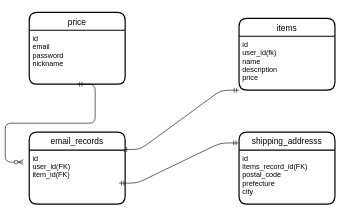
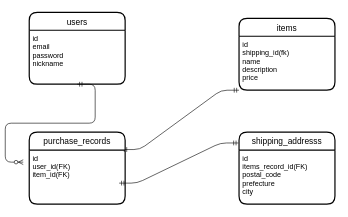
- <mxCell id="5" value="price" style="swimlane;childLayout=stackLayout;horizontal=1;startSize=30;horizontalStack=0;rounded=1;fontSize=14;fontStyle=0;strokeWidth=2;resizeParent=0;resizeLast=1;shadow=0;dashed=0;align=center;" vertex="1" parent="1"><mxGeometry x="30" y="20" width="160" height="120" as="geometry" /></mxCell>
+ <mxCell id="5" value="users" style="swimlane;childLayout=stackLayout;horizontal=1;startSize=30;horizontalStack=0;rounded=1;fontSize=14;fontStyle=0;strokeWidth=2;resizeParent=0;resizeLast=1;shadow=0;dashed=0;align=center;" vertex="1" parent="1"><mxGeometry x="30" y="20" width="160" height="120" as="geometry" /></mxCell>
- <mxCell id="8" value="id&#10;user_id(fk)&#10;name&#10;description&#10;price" style="align=left;strokeColor=none;fillColor=none;spacingLeft=4;fontSize=12;verticalAlign=top;resizable=0;rotatable=0;part=1;" vertex="1" parent="7"><mxGeometry y="30" width="160" height="90" as="geometry" /></mxCell>
+ <mxCell id="8" value="id&#10;shipping_id(fk)&#10;name&#10;description&#10;price" style="align=left;strokeColor=none;fillColor=none;spacingLeft=4;fontSize=12;verticalAlign=top;resizable=0;rotatable=0;part=1;" vertex="1" parent="7"><mxGeometry y="30" width="160" height="90" as="geometry" /></mxCell>
- <mxCell id="9" value="email_records" style="swimlane;childLayout=stackLayout;horizontal=1;startSize=30;horizontalStack=0;rounded=1;fontSize=14;fontStyle=0;strokeWidth=2;resizeParent=0;resizeLast=1;shadow=0;dashed=0;align=center;" vertex="1" parent="1"><mxGeometry x="30" y="220" width="160" height="120" as="geometry" /></mxCell>
+ <mxCell id="9" value="purchase_records" style="swimlane;childLayout=stackLayout;horizontal=1;startSize=30;horizontalStack=0;rounded=1;fontSize=14;fontStyle=0;strokeWidth=2;resizeParent=0;resizeLast=1;shadow=0;dashed=0;align=center;" vertex="1" parent="1"><mxGeometry x="30" y="220" width="160" height="120" as="geometry" /></mxCell>
